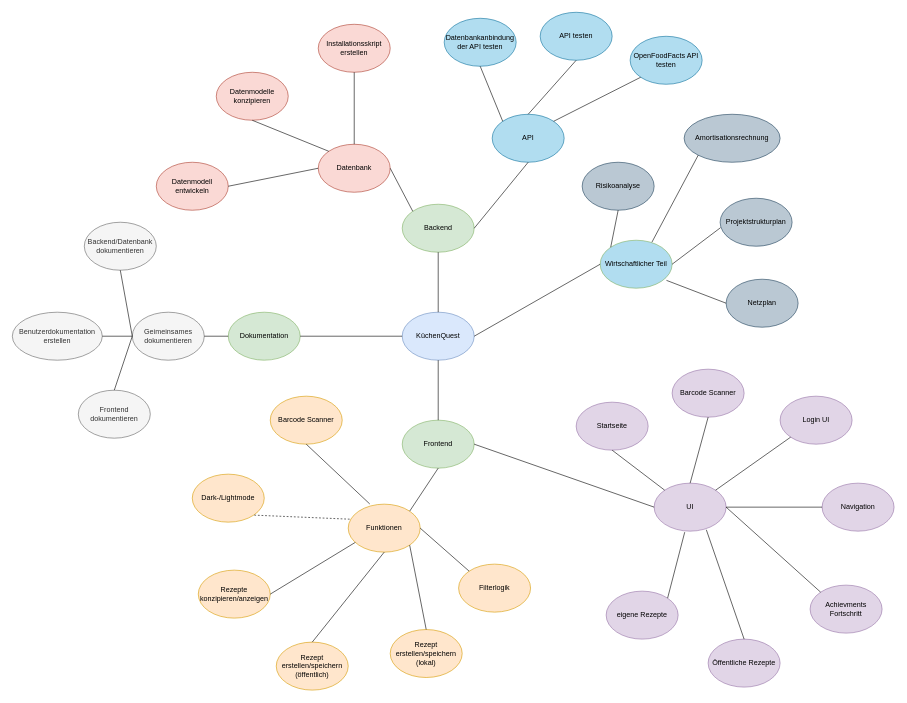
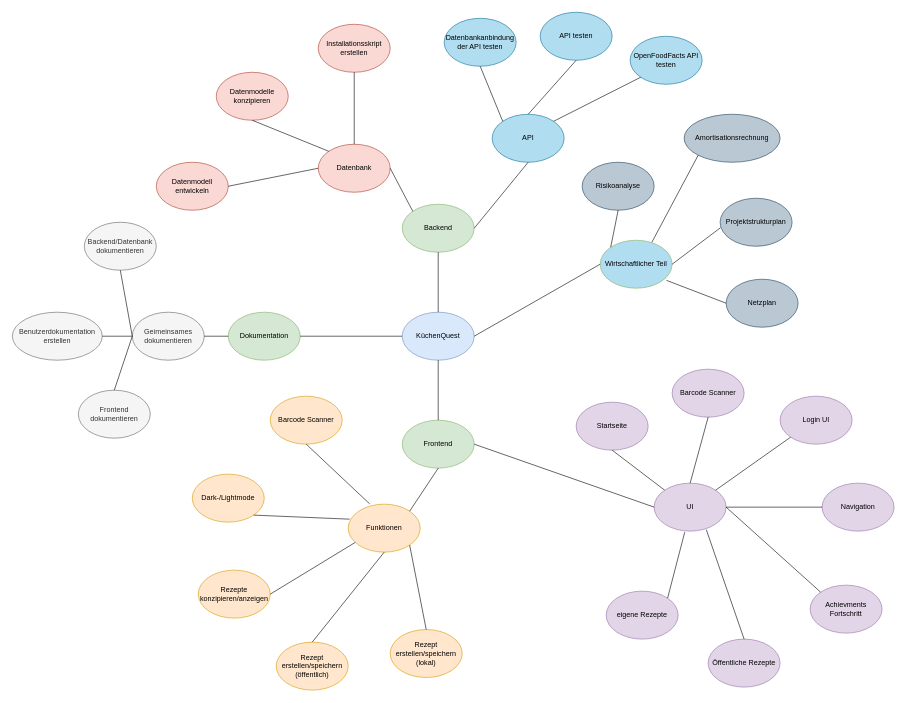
- <mxCell id="41" value="" style="endArrow=none;html=1;rounded=0;entryX=1;entryY=1;entryDx=0;entryDy=0;exitX=0.019;exitY=0.313;exitDx=0;exitDy=0;exitPerimeter=0;dashed=1;" edge="1" parent="1" source="23" target="30"><mxGeometry width="50" height="50" relative="1" as="geometry"><mxPoint x="1140" y="300" as="sourcePoint" /><mxPoint x="1190" y="250" as="targetPoint" /></mxGeometry></mxCell>
+ <mxCell id="41" value="" style="endArrow=none;html=1;rounded=0;entryX=1;entryY=1;entryDx=0;entryDy=0;exitX=0.019;exitY=0.313;exitDx=0;exitDy=0;exitPerimeter=0;" edge="1" parent="1" source="23" target="30"><mxGeometry width="50" height="50" relative="1" as="geometry"><mxPoint x="1140" y="300" as="sourcePoint" /><mxPoint x="1190" y="250" as="targetPoint" /></mxGeometry></mxCell>
- <mxCell id="42" value="" style="endArrow=none;html=1;rounded=0;entryX=0;entryY=0;entryDx=0;entryDy=0;exitX=1;exitY=0.5;exitDx=0;exitDy=0;" edge="1" parent="1" source="23" target="40"><mxGeometry width="50" height="50" relative="1" as="geometry"><mxPoint x="1140" y="300" as="sourcePoint" /><mxPoint x="1190" y="250" as="targetPoint" /></mxGeometry></mxCell>
- <mxCell id="40" value="Filterlogik" style="ellipse;whiteSpace=wrap;html=1;fillColor=#ffe6cc;strokeColor=#d79b00;" vertex="1" parent="1"><mxGeometry x="764" y="940" width="120" height="80" as="geometry" /></mxCell>
